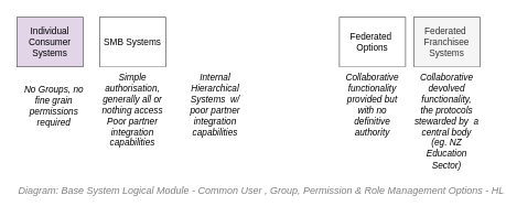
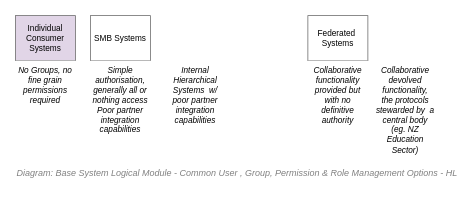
- <mxCell id="6" value="Federated&amp;nbsp; Options" style="rounded=0;whiteSpace=wrap;html=1;fontSize=11;strokeColor=#666666;" vertex="1" parent="1"><mxGeometry x="410" y="20" width="80" height="60" as="geometry" /></mxCell>
+ <mxCell id="6" value="Federated&amp;nbsp; Systems" style="rounded=0;whiteSpace=wrap;html=1;fontSize=11;strokeColor=#666666;" vertex="1" parent="1"><mxGeometry x="410" y="20" width="80" height="60" as="geometry" /></mxCell>
- <mxCell id="4" value="Federated&amp;nbsp; Franchisee Systems" style="rounded=0;whiteSpace=wrap;html=1;fontSize=11;strokeColor=#666666;fillColor=#f5f5f5;fontColor=#333333;" vertex="1" parent="1"><mxGeometry x="500" y="20" width="80" height="60" as="geometry" /></mxCell>
- <mxCell id="7" value="No Groups, no fine grain permissions required" style="rounded=0;whiteSpace=wrap;html=1;fontSize=11;strokeColor=none;fontStyle=2;verticalAlign=top;" vertex="1" parent="1"><mxGeometry x="25" y="95" width="80" height="100" as="geometry" /></mxCell>
+ <mxCell id="7" value="No Groups, no fine grain permissions required" style="rounded=0;whiteSpace=wrap;html=1;fontSize=11;strokeColor=none;fontStyle=2;verticalAlign=top;" vertex="1" parent="1"><mxGeometry x="20" y="80" width="80" height="100" as="geometry" /></mxCell>
